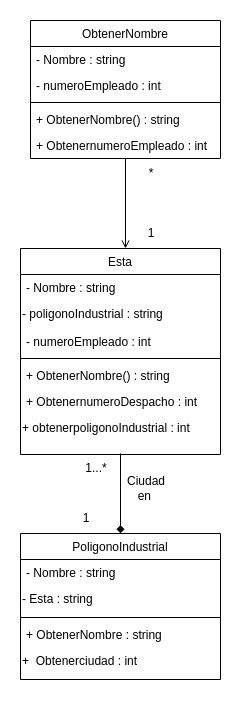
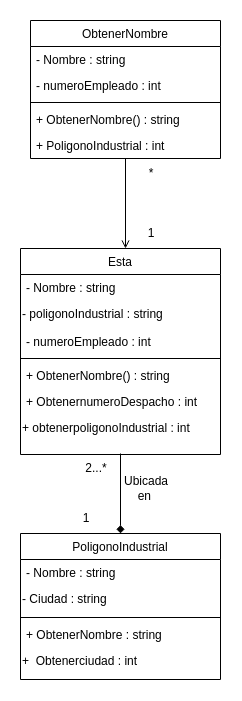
- <mxCell id="7" value="+ ObtenernumeroEmpleado : int" style="text;align=left;verticalAlign=top;spacingLeft=4;spacingRight=4;overflow=hidden;rotatable=0;points=[[0,0.5],[1,0.5]];portConstraint=eastwest;" vertex="1" parent="2"><mxGeometry y="112" width="190" height="26" as="geometry" /></mxCell>
+ <mxCell id="7" value="+ PoligonoIndustrial : int" style="text;align=left;verticalAlign=top;spacingLeft=4;spacingRight=4;overflow=hidden;rotatable=0;points=[[0,0.5],[1,0.5]];portConstraint=eastwest;" vertex="1" parent="2"><mxGeometry y="112" width="190" height="26" as="geometry" /></mxCell>
- <mxCell id="13" value="1...*" style="text;html=1;align=center;verticalAlign=middle;whiteSpace=wrap;rounded=0;" vertex="1" parent="1"><mxGeometry x="66" y="453" width="60" height="30" as="geometry" /></mxCell>
+ <mxCell id="13" value="2...*" style="text;html=1;align=center;verticalAlign=middle;whiteSpace=wrap;rounded=0;" vertex="1" parent="1"><mxGeometry x="66" y="453" width="60" height="30" as="geometry" /></mxCell>
- <mxCell id="10" value="Ciudad en&amp;nbsp;" style="text;html=1;align=center;verticalAlign=middle;whiteSpace=wrap;rounded=0;" vertex="1" parent="1"><mxGeometry x="116" y="473" width="60" height="30" as="geometry" /></mxCell>
+ <mxCell id="10" value="Ubicada en&amp;nbsp;" style="text;html=1;align=center;verticalAlign=middle;whiteSpace=wrap;rounded=0;" vertex="1" parent="1"><mxGeometry x="116" y="473" width="60" height="30" as="geometry" /></mxCell>
- <mxCell id="17" value="&lt;span style=&quot;text-wrap: nowrap;&quot;&gt;- Esta : string&lt;/span&gt;" style="text;whiteSpace=wrap;html=1;" vertex="1" parent="15"><mxGeometry y="52" width="200" height="28" as="geometry" /></mxCell>
+ <mxCell id="17" value="&lt;span style=&quot;text-wrap: nowrap;&quot;&gt;- Ciudad : string&lt;/span&gt;" style="text;whiteSpace=wrap;html=1;" vertex="1" parent="15"><mxGeometry y="52" width="200" height="28" as="geometry" /></mxCell>
